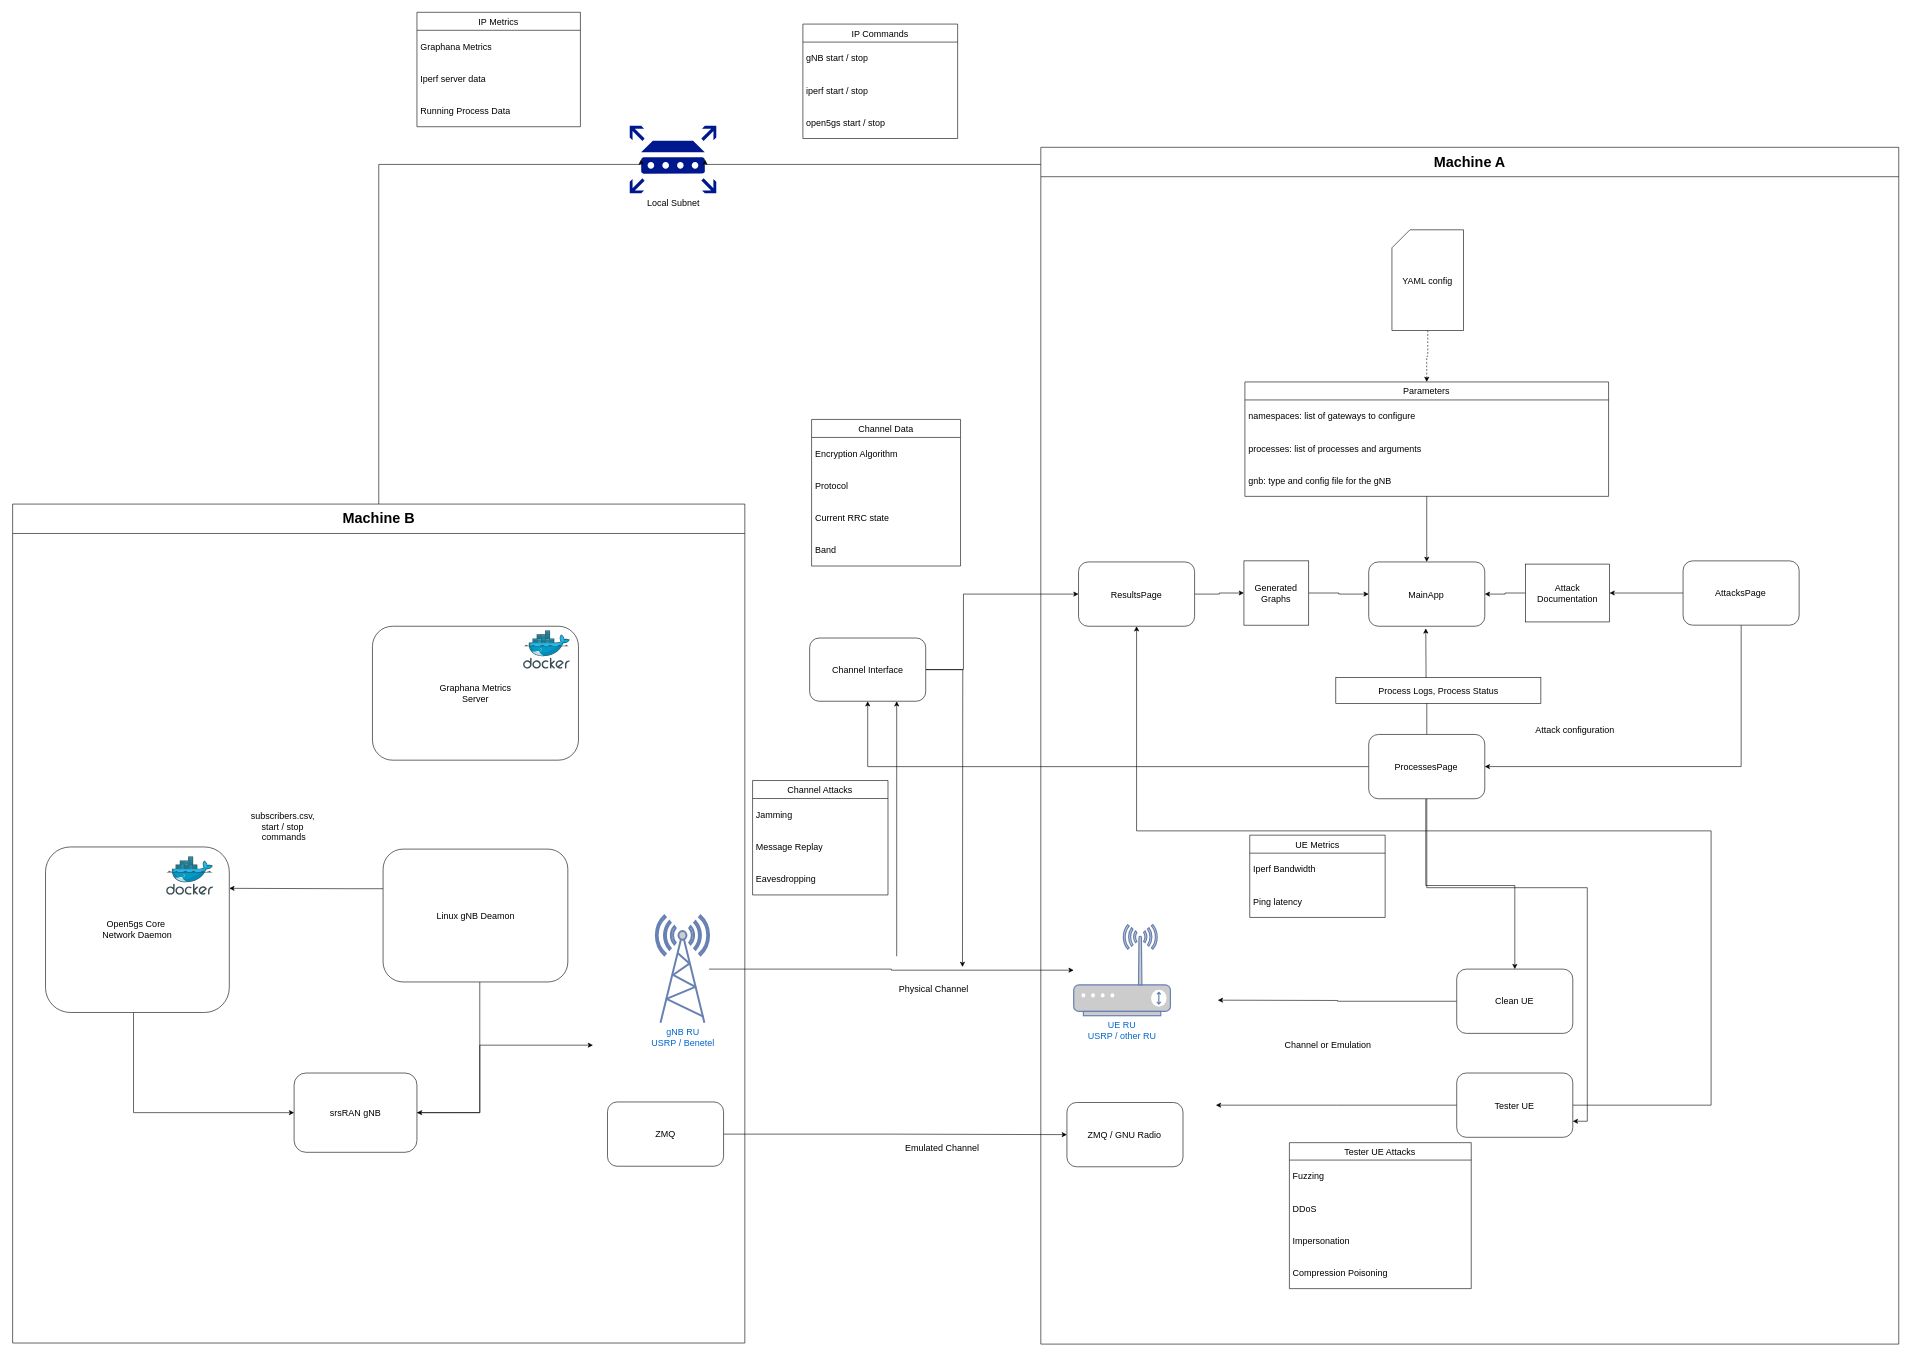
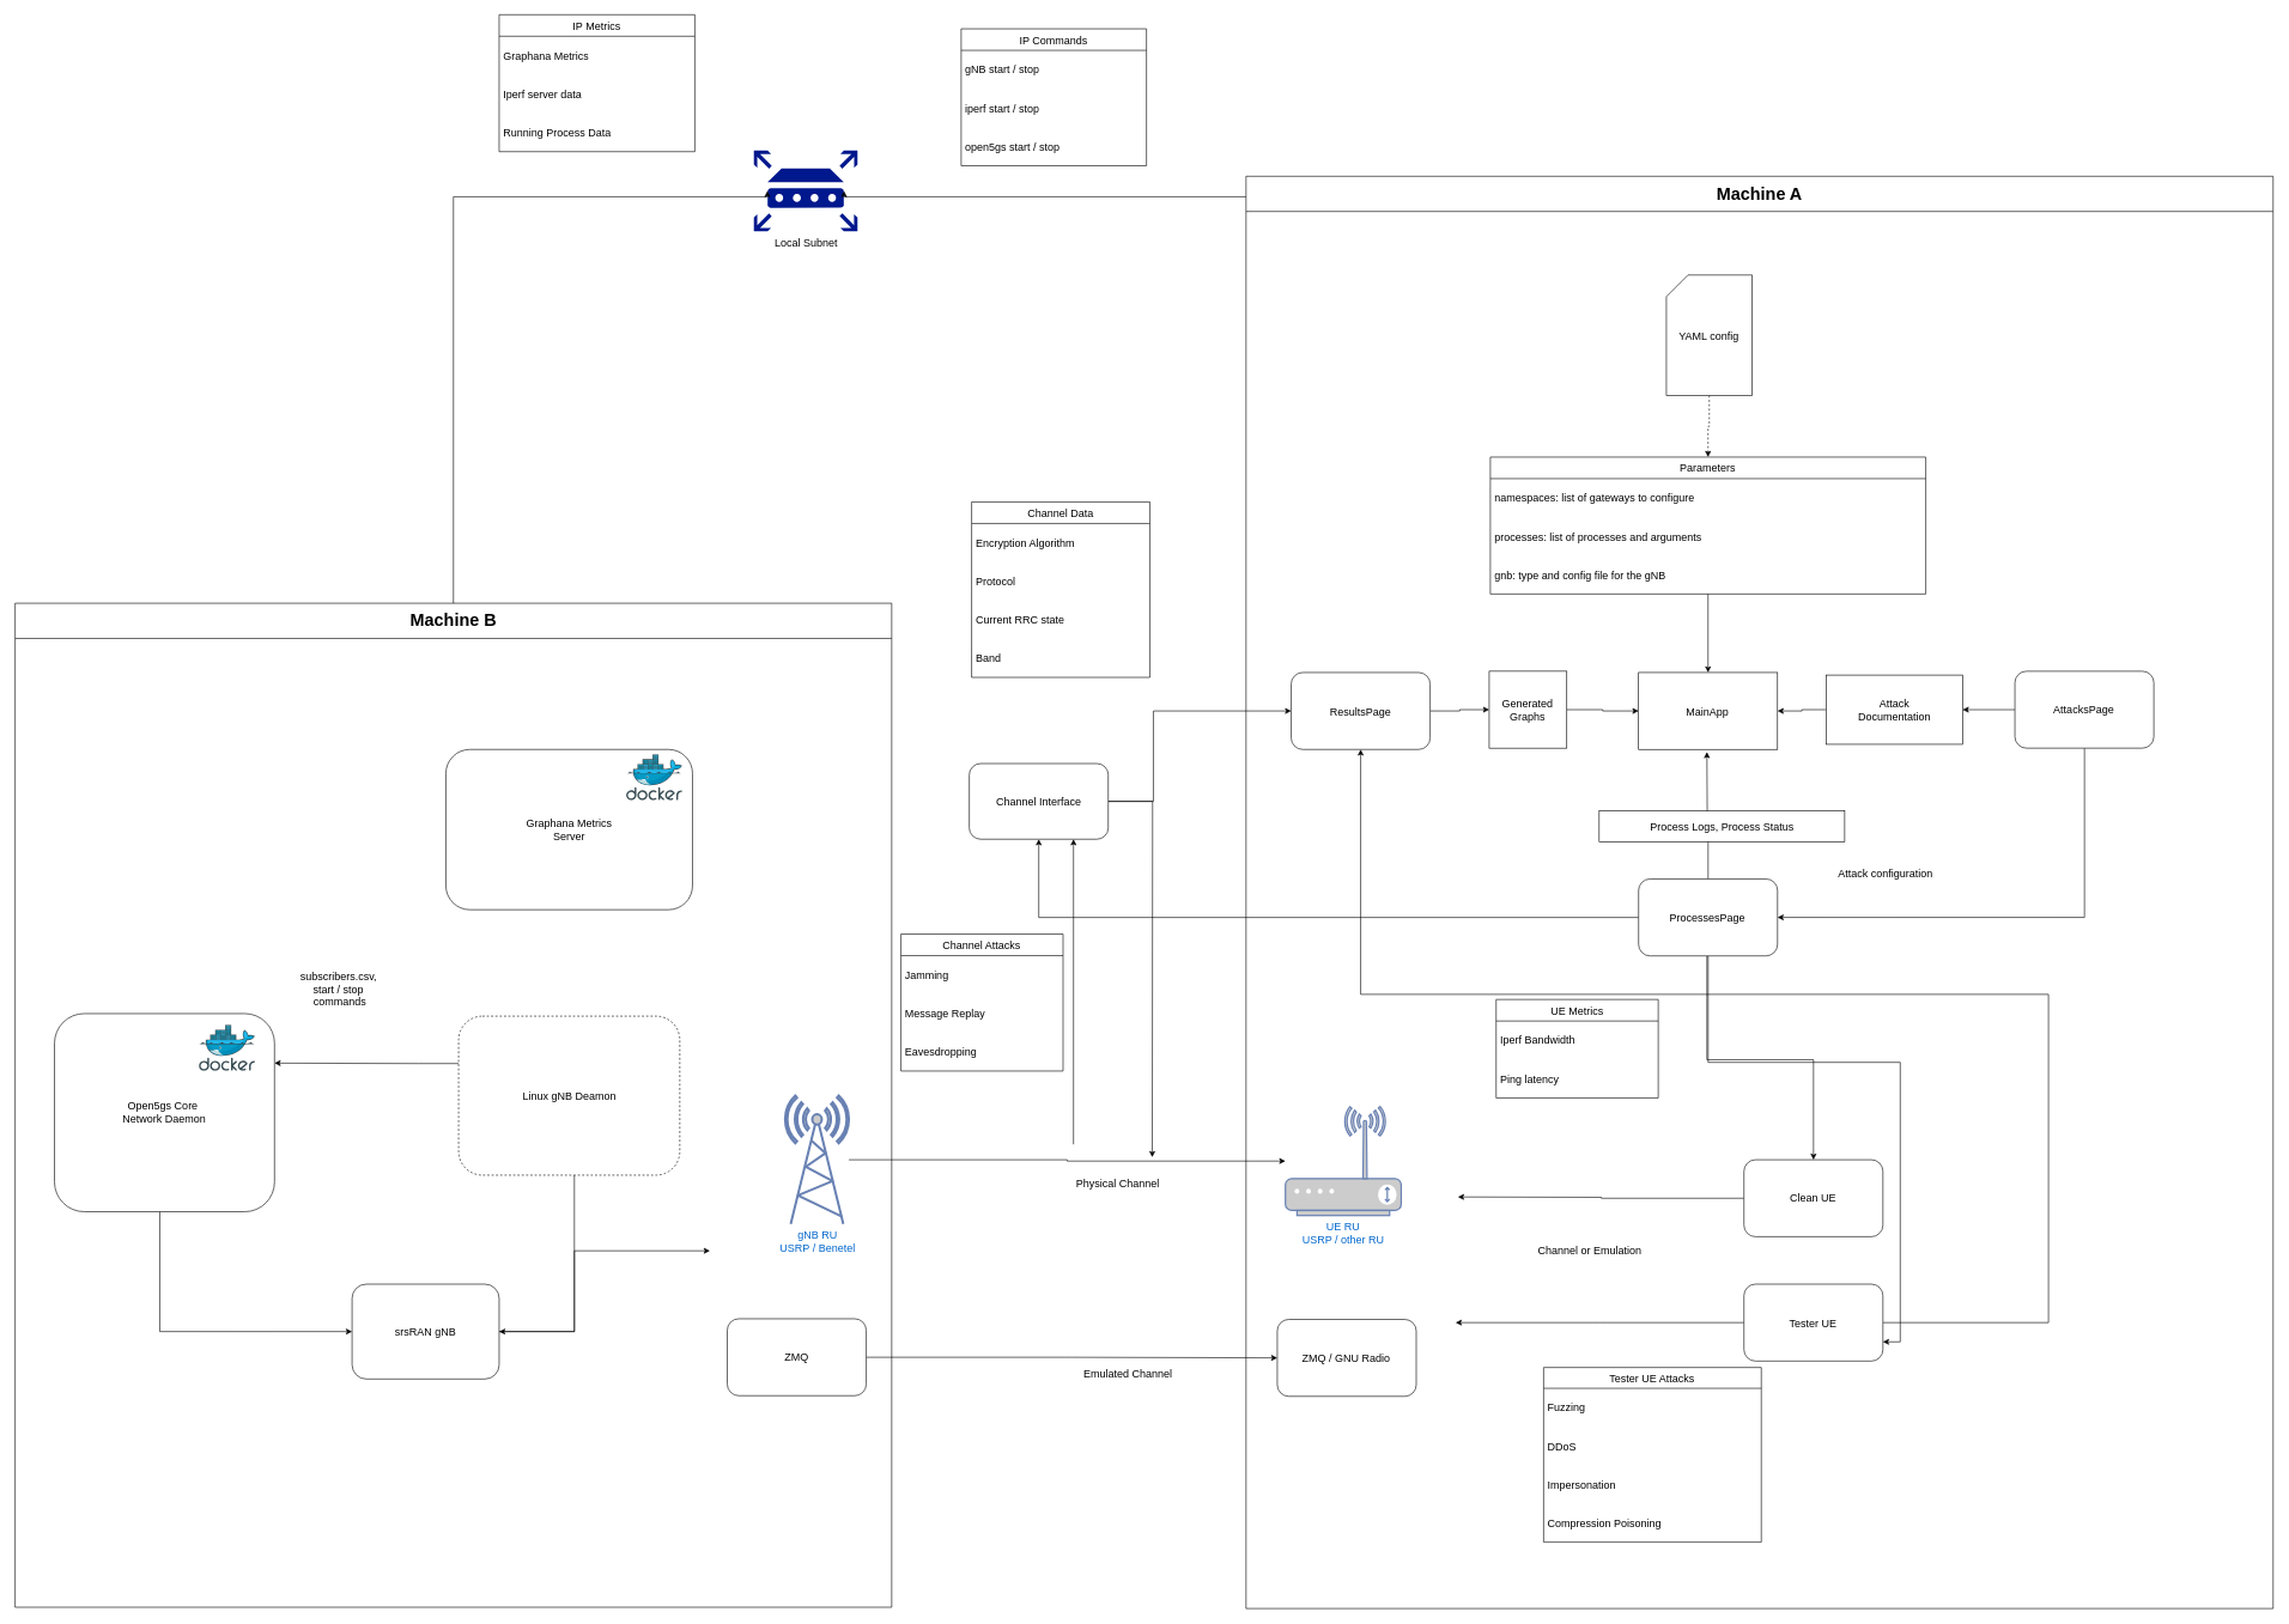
- <mxCell id="32" value="Attack&lt;div style=&quot;font-size: 15px;&quot;&gt;Documentation&lt;/div&gt;" style="rounded=0;whiteSpace=wrap;html=1;fontSize=15;" vertex="1" parent="2"><mxGeometry x="2521.649" y="919.791" width="140.271" height="96.444" as="geometry" /></mxCell>
+ <mxCell id="32" value="Attack&lt;div style=&quot;font-size: 15px;&quot;&gt;Documentation&lt;/div&gt;" style="rounded=0;whiteSpace=wrap;html=1;fontSize=15;" vertex="1" parent="2"><mxGeometry x="2521.649" y="919.791" width="190" height="96.444" as="geometry" /></mxCell>
- <mxCell id="10" value="MainApp" style="rounded=1;whiteSpace=wrap;html=1;fontSize=15;" vertex="1" parent="2"><mxGeometry x="2260.455" y="916.219" width="193.477" height="107.16" as="geometry" /></mxCell>
+ <mxCell id="10" value="MainApp" style="whiteSpace=wrap;html=1;fontSize=15;rounded=0;" vertex="1" parent="2"><mxGeometry x="2260.455" y="916.219" width="193.477" height="107.16" as="geometry" /></mxCell>
- <mxCell id="63" value="Linux gNB Deamon" style="rounded=1;whiteSpace=wrap;html=1;fontSize=15;" vertex="1" parent="2"><mxGeometry x="617.514" y="1394.867" width="307.951" height="221.464" as="geometry" /></mxCell>
+ <mxCell id="63" value="Linux gNB Deamon" style="rounded=1;whiteSpace=wrap;html=1;fontSize=15;dashed=1;" vertex="1" parent="2"><mxGeometry x="617.514" y="1394.867" width="307.951" height="221.464" as="geometry" /></mxCell>
